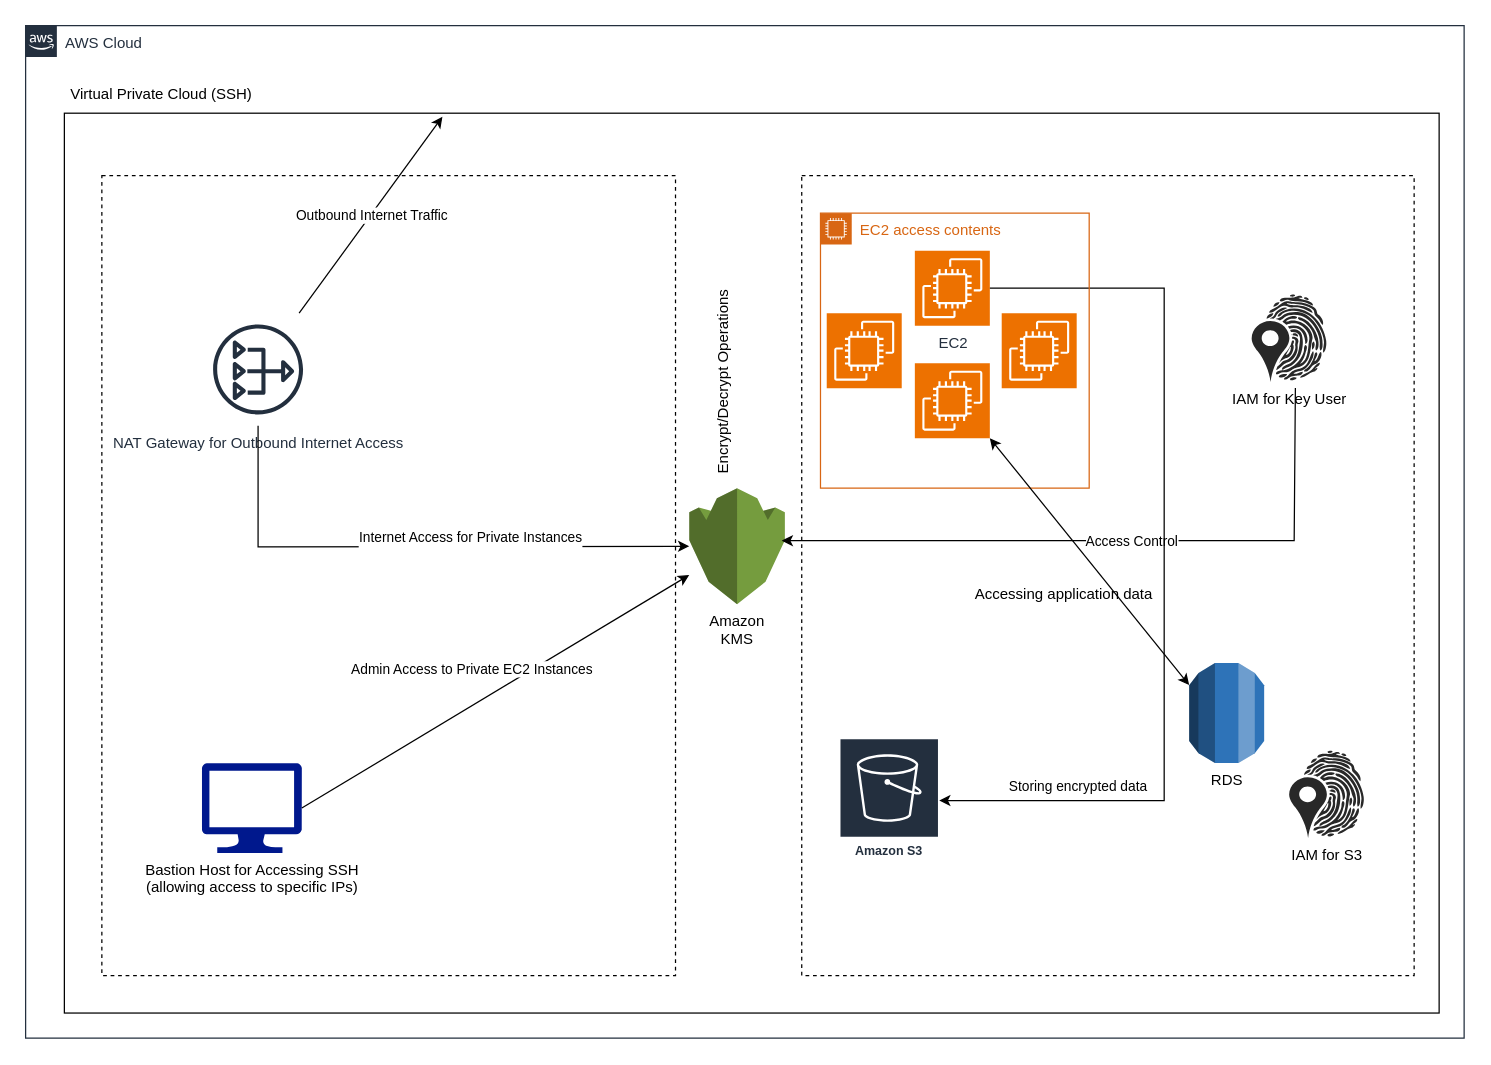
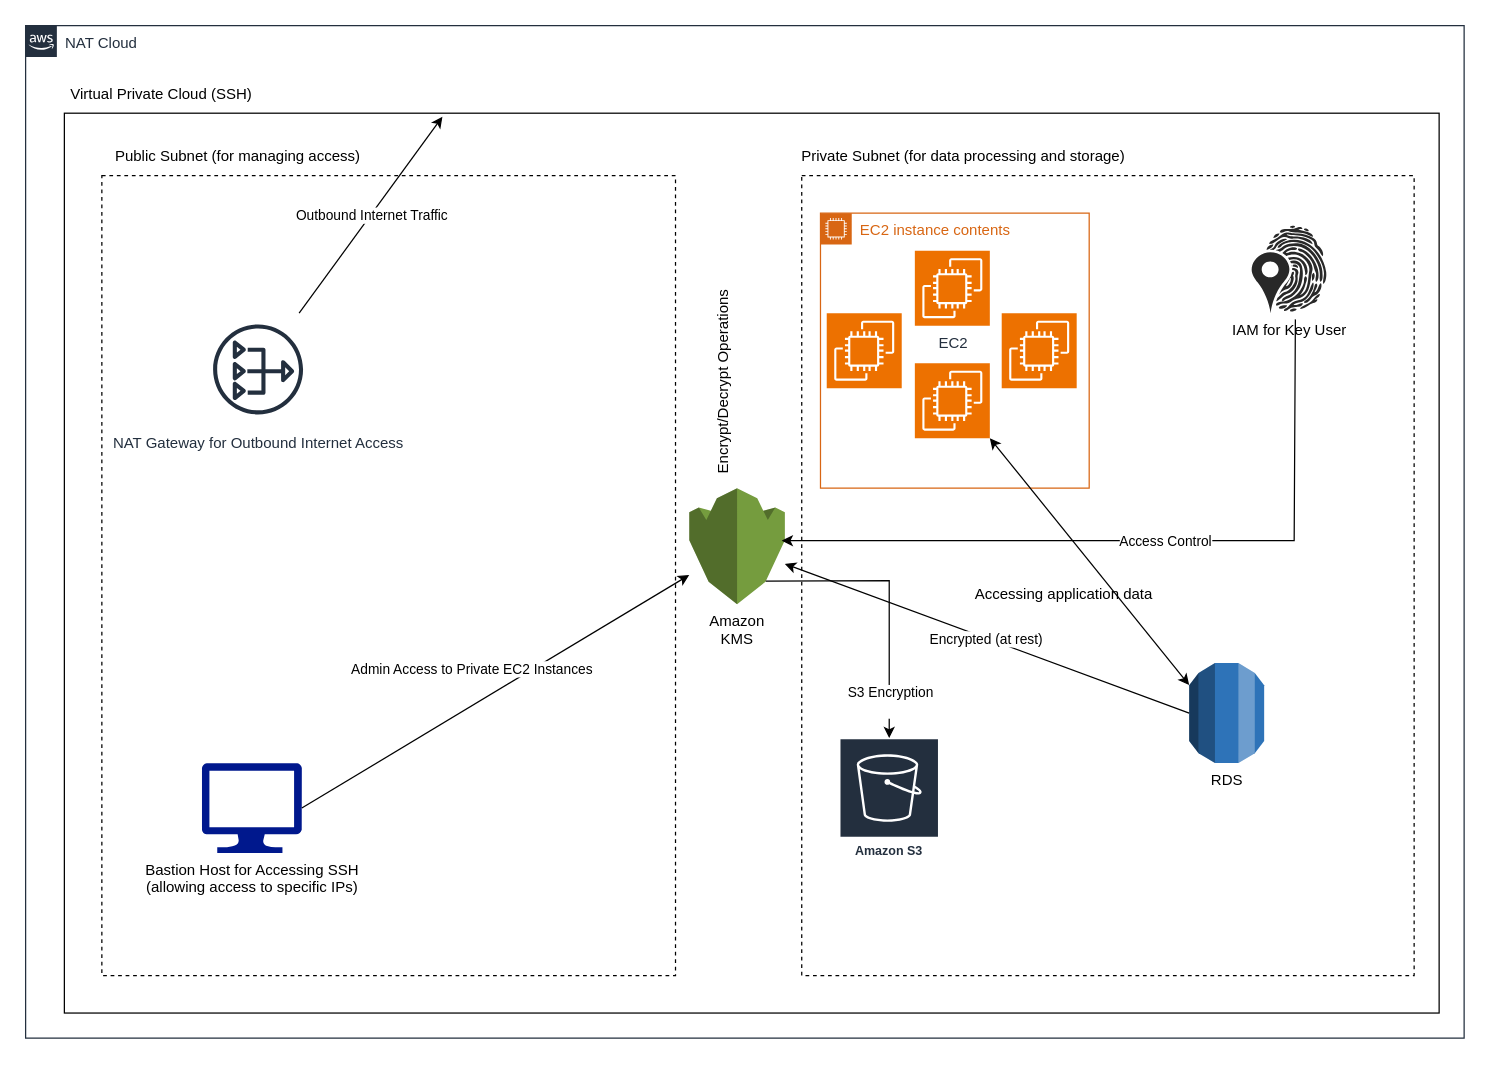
- <mxCell id="3" value="AWS Cloud" style="points=[[0,0],[0.25,0],[0.5,0],[0.75,0],[1,0],[1,0.25],[1,0.5],[1,0.75],[1,1],[0.75,1],[0.5,1],[0.25,1],[0,1],[0,0.75],[0,0.5],[0,0.25]];outlineConnect=0;gradientColor=none;html=1;whiteSpace=wrap;fontSize=12;fontStyle=0;shape=mxgraph.aws4.group;grIcon=mxgraph.aws4.group_aws_cloud_alt;strokeColor=#232F3E;fillColor=none;verticalAlign=top;align=left;spacingLeft=30;fontColor=#232F3E;dashed=0;labelBackgroundColor=#ffffff;container=1;pointerEvents=0;collapsible=0;recursiveResize=0;" parent="1" vertex="1"><mxGeometry x="20" y="20" width="1151" height="810" as="geometry" /></mxCell>
+ <mxCell id="3" value="NAT Cloud" style="points=[[0,0],[0.25,0],[0.5,0],[0.75,0],[1,0],[1,0.25],[1,0.5],[1,0.75],[1,1],[0.75,1],[0.5,1],[0.25,1],[0,1],[0,0.75],[0,0.5],[0,0.25]];outlineConnect=0;gradientColor=none;html=1;whiteSpace=wrap;fontSize=12;fontStyle=0;shape=mxgraph.aws4.group;grIcon=mxgraph.aws4.group_aws_cloud_alt;strokeColor=#232F3E;fillColor=none;verticalAlign=top;align=left;spacingLeft=30;fontColor=#232F3E;dashed=0;labelBackgroundColor=#ffffff;container=1;pointerEvents=0;collapsible=0;recursiveResize=0;" parent="1" vertex="1"><mxGeometry x="20" y="20" width="1151" height="810" as="geometry" /></mxCell>
+ <mxCell id="18" value="Public Subnet (for managing access)" style="text;strokeColor=none;align=center;fillColor=none;html=1;verticalAlign=middle;whiteSpace=wrap;rounded=0;" vertex="1" parent="1"><mxGeometry x="89" y="110" width="202" height="30" as="geometry" /></mxCell>
+ <mxCell id="19" value="Private Subnet (for data processing and storage)" style="text;strokeColor=none;align=center;fillColor=none;html=1;verticalAlign=middle;whiteSpace=wrap;rounded=0;" vertex="1" parent="1"><mxGeometry x="610" y="110" width="321" height="30" as="geometry" /></mxCell>
- <mxCell id="26" value="EC2 access contents" style="points=[[0,0],[0.25,0],[0.5,0],[0.75,0],[1,0],[1,0.25],[1,0.5],[1,0.75],[1,1],[0.75,1],[0.5,1],[0.25,1],[0,1],[0,0.75],[0,0.5],[0,0.25]];outlineConnect=0;gradientColor=none;html=1;whiteSpace=wrap;fontSize=12;fontStyle=0;container=1;pointerEvents=0;collapsible=0;recursiveResize=0;shape=mxgraph.aws4.group;grIcon=mxgraph.aws4.group_ec2_instance_contents;strokeColor=#D86613;fillColor=none;verticalAlign=top;align=left;spacingLeft=30;fontColor=#D86613;dashed=0;" vertex="1" parent="1"><mxGeometry x="656" y="170" width="215" height="220" as="geometry" /></mxCell>
+ <mxCell id="26" value="EC2 instance contents" style="points=[[0,0],[0.25,0],[0.5,0],[0.75,0],[1,0],[1,0.25],[1,0.5],[1,0.75],[1,1],[0.75,1],[0.5,1],[0.25,1],[0,1],[0,0.75],[0,0.5],[0,0.25]];outlineConnect=0;gradientColor=none;html=1;whiteSpace=wrap;fontSize=12;fontStyle=0;container=1;pointerEvents=0;collapsible=0;recursiveResize=0;shape=mxgraph.aws4.group;grIcon=mxgraph.aws4.group_ec2_instance_contents;strokeColor=#D86613;fillColor=none;verticalAlign=top;align=left;spacingLeft=30;fontColor=#D86613;dashed=0;" vertex="1" parent="1"><mxGeometry x="656" y="170" width="215" height="220" as="geometry" /></mxCell>
- <mxCell id="28" value="IAM for Key User&lt;div&gt;&lt;br&gt;&lt;div&gt;&lt;br&gt;&lt;/div&gt;&lt;/div&gt;" style="verticalLabelPosition=bottom;sketch=0;html=1;fillColor=#282828;strokeColor=none;verticalAlign=top;pointerEvents=1;align=center;shape=mxgraph.cisco_safe.security_icons.iam;" vertex="1" parent="1"><mxGeometry x="1001" y="235" width="60" height="70" as="geometry" /></mxCell>
+ <mxCell id="28" value="IAM for Key User&lt;div&gt;&lt;br&gt;&lt;div&gt;&lt;br&gt;&lt;/div&gt;&lt;/div&gt;" style="verticalLabelPosition=bottom;sketch=0;html=1;fillColor=#282828;strokeColor=none;verticalAlign=top;pointerEvents=1;align=center;shape=mxgraph.cisco_safe.security_icons.iam;" vertex="1" parent="1"><mxGeometry x="1001" y="180" width="60" height="70" as="geometry" /></mxCell>
- <mxCell id="24" value="" style="endArrow=classic;html=1;rounded=0;" edge="1" parent="1" source="9" target="20"><mxGeometry relative="1" as="geometry"><mxPoint x="791" y="228.5" as="sourcePoint" /><mxPoint x="891" y="228.5" as="targetPoint" /><Array as="points"><mxPoint x="931" y="230" /><mxPoint x="931" y="640" /></Array></mxGeometry></mxCell>
- <mxCell id="25" value="Storing encrypted data" style="edgeLabel;html=1;align=center;verticalAlign=middle;resizable=0;points=[];" vertex="1" connectable="0" parent="24"><mxGeometry x="0.14" relative="1" as="geometry"><mxPoint x="-70" y="122" as="offset" /></mxGeometry></mxCell>
- <mxCell id="31" value="" style="endArrow=classic;html=1;rounded=0;" edge="1" parent="1" source="30" target="7"><mxGeometry relative="1" as="geometry"><mxPoint x="341" y="290" as="sourcePoint" /><mxPoint x="441" y="290" as="targetPoint" /><Array as="points"><mxPoint x="206" y="437" /></Array></mxGeometry></mxCell>
- <mxCell id="32" value="Internet Access for Private Instances&lt;div&gt;&lt;br&gt;&lt;/div&gt;" style="edgeLabel;resizable=0;html=1;;align=center;verticalAlign=middle;" connectable="0" vertex="1" parent="31"><mxGeometry relative="1" as="geometry"><mxPoint x="46" as="offset" /></mxGeometry></mxCell>
+ <mxCell id="22" value="" style="endArrow=classic;html=1;rounded=0;exitX=0.8;exitY=0.8;exitDx=0;exitDy=0;exitPerimeter=0;" edge="1" parent="1" source="7" target="20"><mxGeometry relative="1" as="geometry"><mxPoint x="591" y="460" as="sourcePoint" /><mxPoint x="691" y="460" as="targetPoint" /><Array as="points"><mxPoint x="711" y="464" /></Array></mxGeometry></mxCell>
+ <mxCell id="23" value="S3 Encryption&lt;div&gt;&lt;br&gt;&lt;/div&gt;" style="edgeLabel;resizable=0;html=1;;align=center;verticalAlign=middle;" connectable="0" vertex="1" parent="22"><mxGeometry relative="1" as="geometry"><mxPoint y="83" as="offset" /></mxGeometry></mxCell>
+ <mxCell id="36" value="" style="endArrow=classic;html=1;rounded=0;exitX=0;exitY=0.5;exitDx=0;exitDy=0;exitPerimeter=0;" edge="1" parent="1" source="29" target="7"><mxGeometry relative="1" as="geometry"><mxPoint x="891.5" y="560" as="sourcePoint" /><mxPoint x="791.5" y="560" as="targetPoint" /></mxGeometry></mxCell>
+ <mxCell id="37" value="Encrypted (at rest)&amp;nbsp;" style="edgeLabel;resizable=0;html=1;;align=center;verticalAlign=middle;" connectable="0" vertex="1" parent="36"><mxGeometry relative="1" as="geometry" /></mxCell>
- <mxCell id="27" value="IAM for S3" style="verticalLabelPosition=bottom;sketch=0;html=1;fillColor=#282828;strokeColor=none;verticalAlign=top;pointerEvents=1;align=center;shape=mxgraph.cisco_safe.security_icons.iam;" vertex="1" parent="1"><mxGeometry x="1031" y="600" width="60" height="70" as="geometry" /></mxCell>
